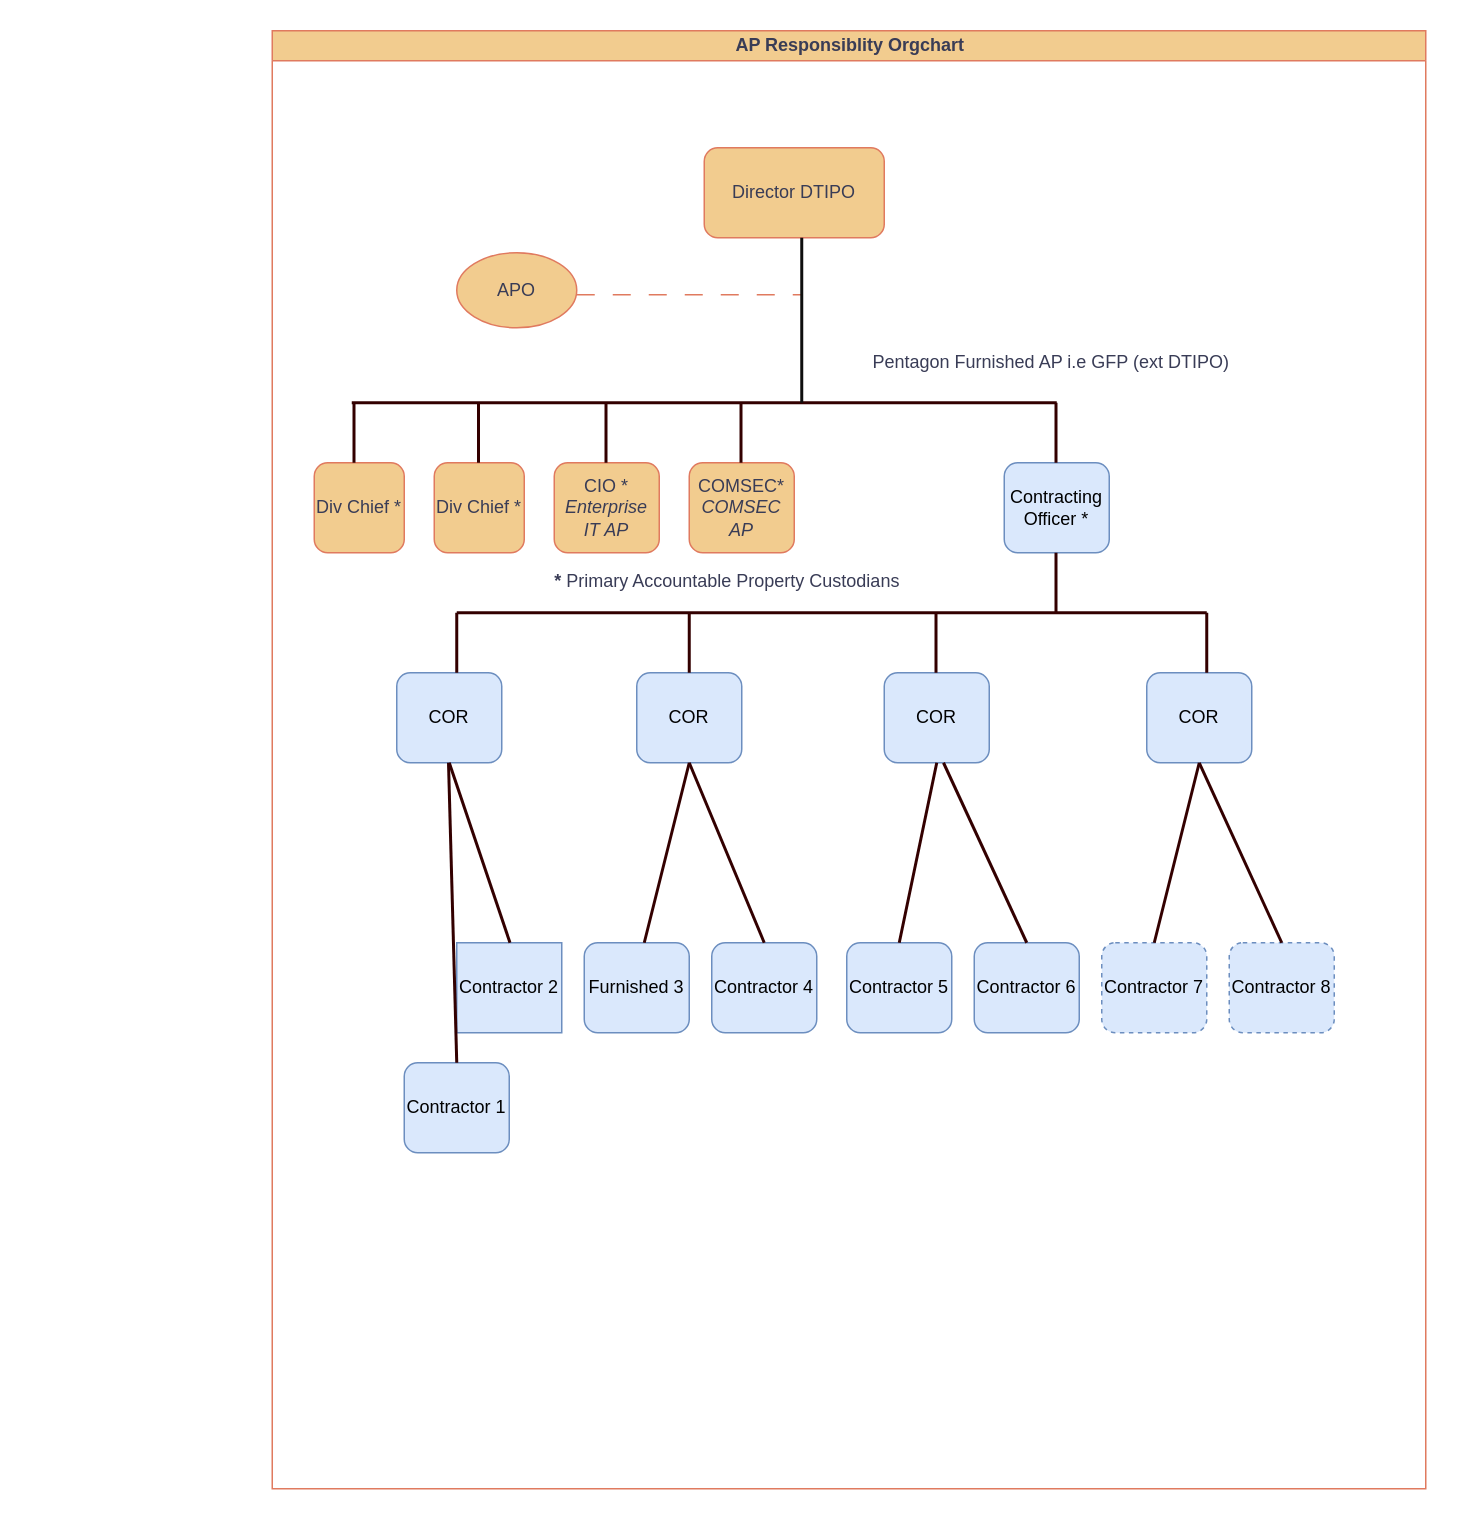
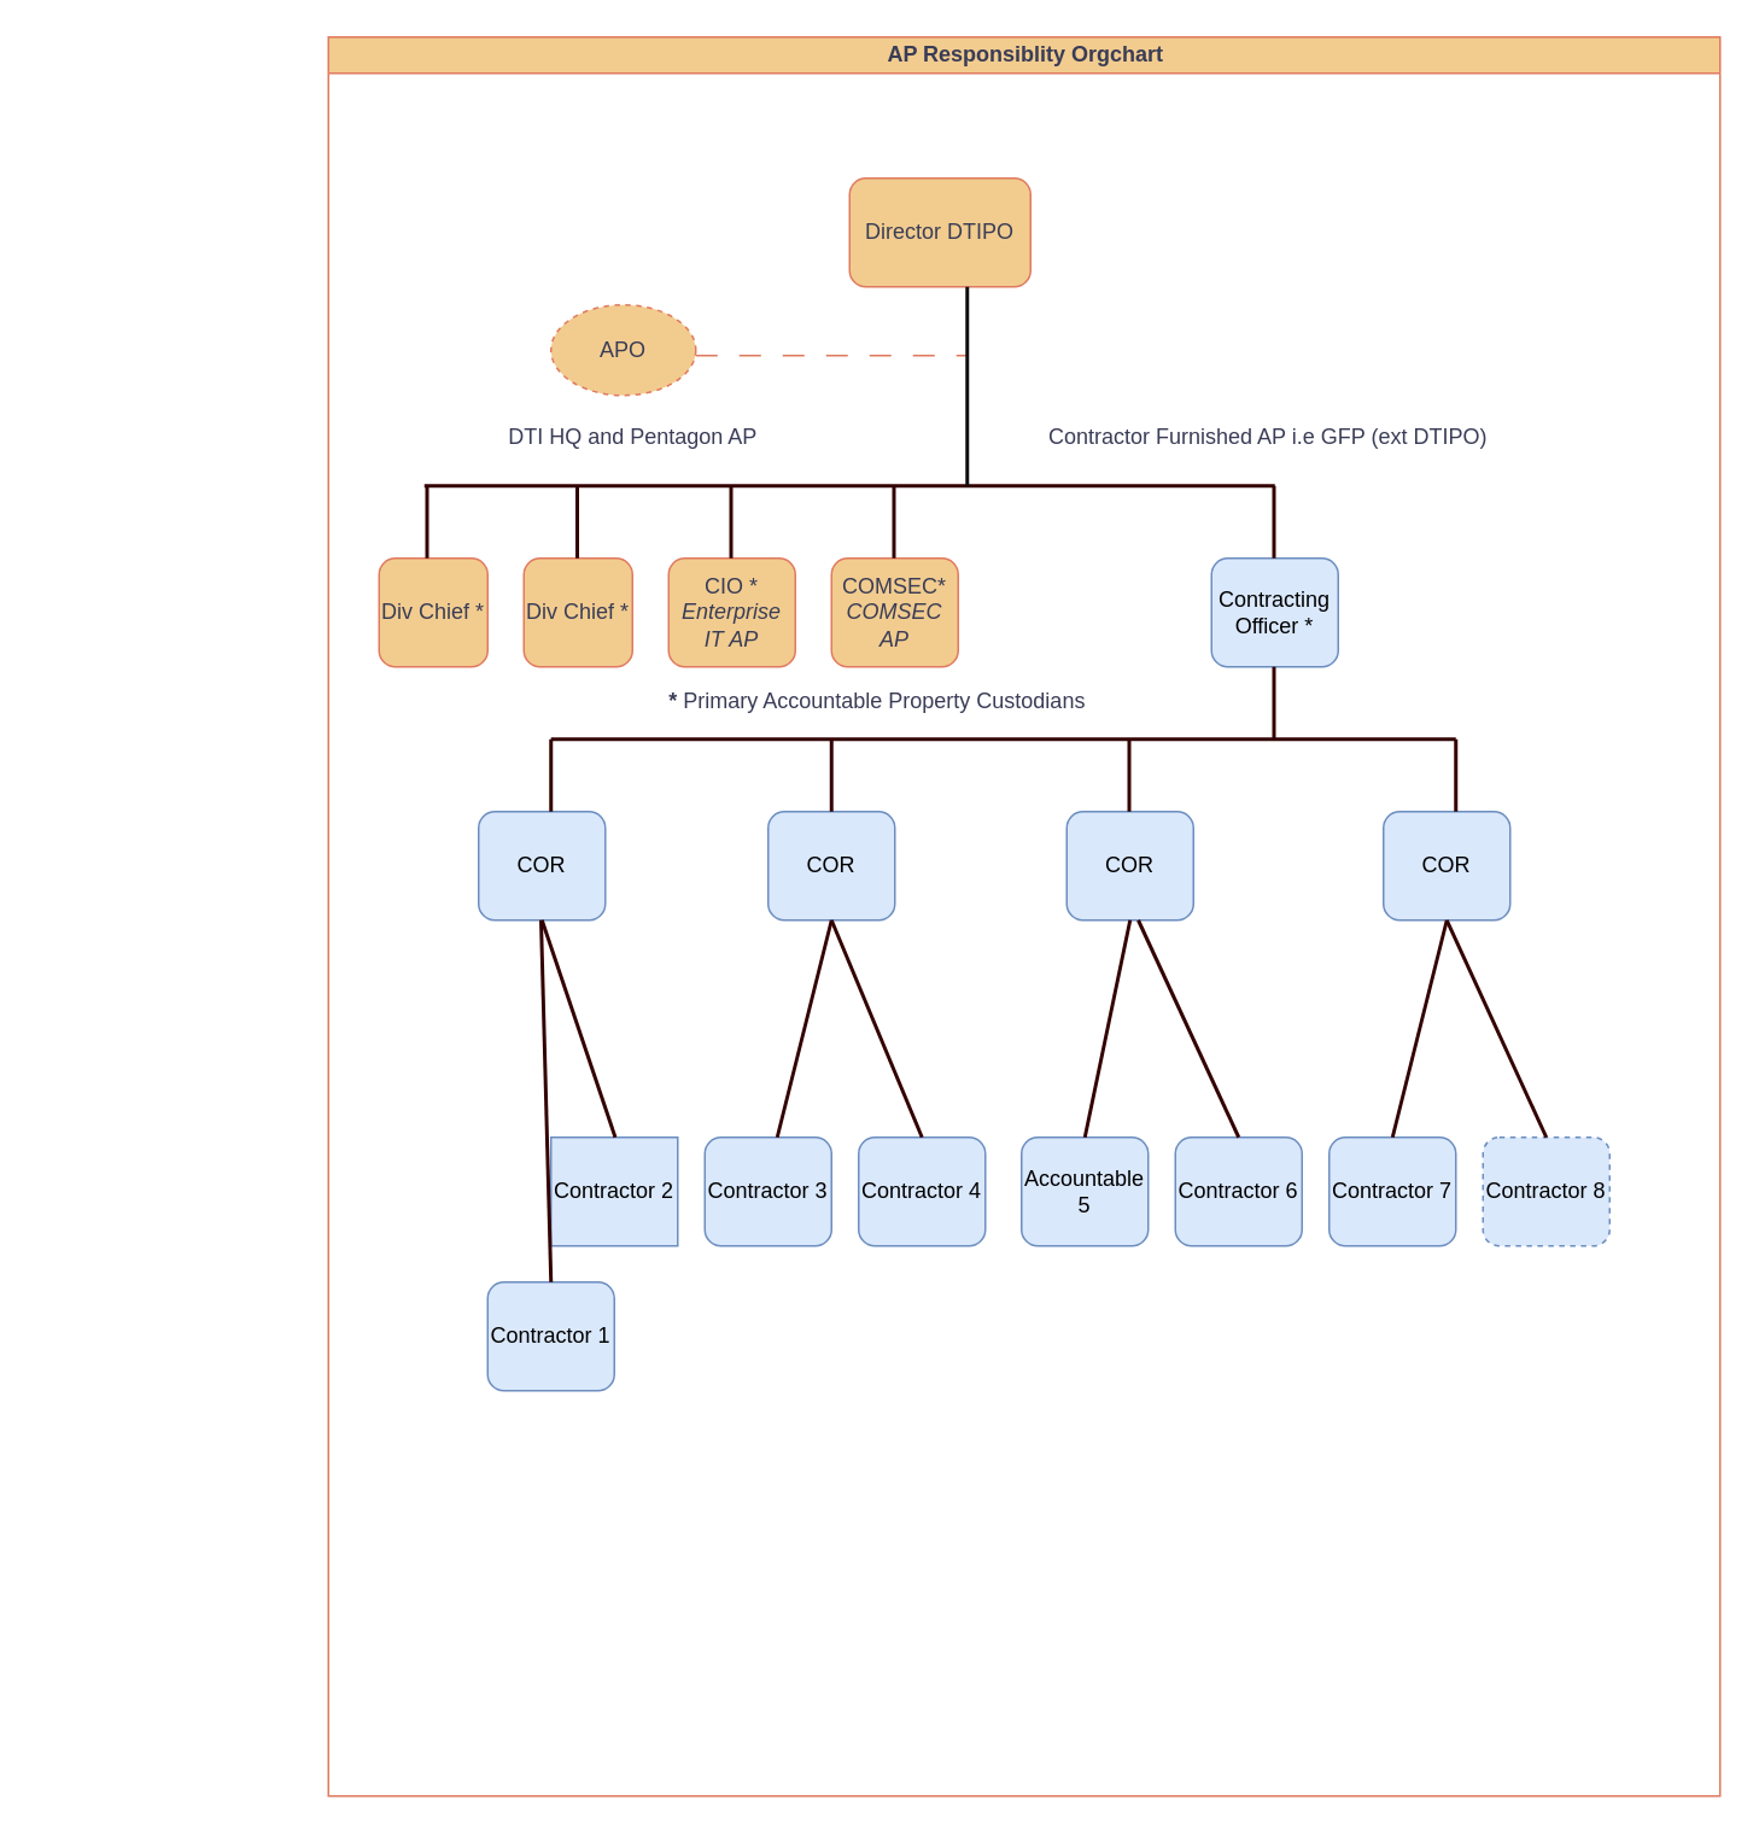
- <mxCell id="3" value="Director DTIPO" style="rounded=1;whiteSpace=wrap;html=1;labelBackgroundColor=none;fillColor=#F2CC8F;strokeColor=#E07A5F;fontColor=#393C56;" vertex="1" parent="2"><mxGeometry x="288" y="78" width="120" height="60" as="geometry" /></mxCell>
+ <mxCell id="3" value="Director DTIPO" style="rounded=1;whiteSpace=wrap;html=1;labelBackgroundColor=none;fillColor=#F2CC8F;strokeColor=#E07A5F;fontColor=#393C56;" vertex="1" parent="2"><mxGeometry x="288" y="78" width="100" height="60" as="geometry" /></mxCell>
- <mxCell id="10" value="APO" style="ellipse;whiteSpace=wrap;html=1;labelBackgroundColor=none;fillColor=#F2CC8F;strokeColor=#E07A5F;fontColor=#393C56;" vertex="1" parent="2"><mxGeometry x="123" y="148" width="80" height="50" as="geometry" /></mxCell>
+ <mxCell id="10" value="APO" style="ellipse;whiteSpace=wrap;html=1;labelBackgroundColor=none;fillColor=#F2CC8F;strokeColor=#E07A5F;fontColor=#393C56;dashed=1;" vertex="1" parent="2"><mxGeometry x="123" y="148" width="80" height="50" as="geometry" /></mxCell>
+ <mxCell id="13" value="DTI HQ and Pentagon AP" style="text;html=1;align=center;verticalAlign=middle;resizable=0;points=[];autosize=1;strokeColor=none;fillColor=none;labelBackgroundColor=none;fontColor=#393C56;" vertex="1" parent="2"><mxGeometry x="88" y="206" width="160" height="30" as="geometry" /></mxCell>
- <mxCell id="46" value="Pentagon Furnished AP i.e GFP (ext DTIPO)" style="text;html=1;align=center;verticalAlign=middle;resizable=0;points=[];autosize=1;strokeColor=none;fillColor=none;labelBackgroundColor=none;fontColor=#393C56;" vertex="1" parent="1"><mxGeometry x="565" y="226" width="270" height="30" as="geometry" /></mxCell>
+ <mxCell id="46" value="Contractor Furnished AP i.e GFP (ext DTIPO)" style="text;html=1;align=center;verticalAlign=middle;resizable=0;points=[];autosize=1;strokeColor=none;fillColor=none;labelBackgroundColor=none;fontColor=#393C56;" vertex="1" parent="1"><mxGeometry x="565" y="226" width="270" height="30" as="geometry" /></mxCell>
- <mxCell id="21" value="Furnished 3" style="rounded=1;whiteSpace=wrap;html=1;labelBackgroundColor=none;fillColor=#dae8fc;strokeColor=#6c8ebf;" vertex="1" parent="2"><mxGeometry x="208" y="608" width="70" height="60" as="geometry" /></mxCell>
+ <mxCell id="21" value="Contractor 3" style="rounded=1;whiteSpace=wrap;html=1;labelBackgroundColor=none;fillColor=#dae8fc;strokeColor=#6c8ebf;" vertex="1" parent="2"><mxGeometry x="208" y="608" width="70" height="60" as="geometry" /></mxCell>
- <mxCell id="27" value="Contractor 5" style="rounded=1;whiteSpace=wrap;html=1;labelBackgroundColor=none;fillColor=#dae8fc;strokeColor=#6c8ebf;" vertex="1" parent="2"><mxGeometry x="383" y="608" width="70" height="60" as="geometry" /></mxCell>
+ <mxCell id="27" value="Accountable 5" style="rounded=1;whiteSpace=wrap;html=1;labelBackgroundColor=none;fillColor=#dae8fc;strokeColor=#6c8ebf;" vertex="1" parent="2"><mxGeometry x="383" y="608" width="70" height="60" as="geometry" /></mxCell>
- <mxCell id="29" value="Contractor 7" style="rounded=1;whiteSpace=wrap;html=1;labelBackgroundColor=none;fillColor=#dae8fc;strokeColor=#6c8ebf;dashed=1;" vertex="1" parent="2"><mxGeometry x="553" y="608" width="70" height="60" as="geometry" /></mxCell>
+ <mxCell id="29" value="Contractor 7" style="rounded=1;whiteSpace=wrap;html=1;labelBackgroundColor=none;fillColor=#dae8fc;strokeColor=#6c8ebf;" vertex="1" parent="2"><mxGeometry x="553" y="608" width="70" height="60" as="geometry" /></mxCell>
